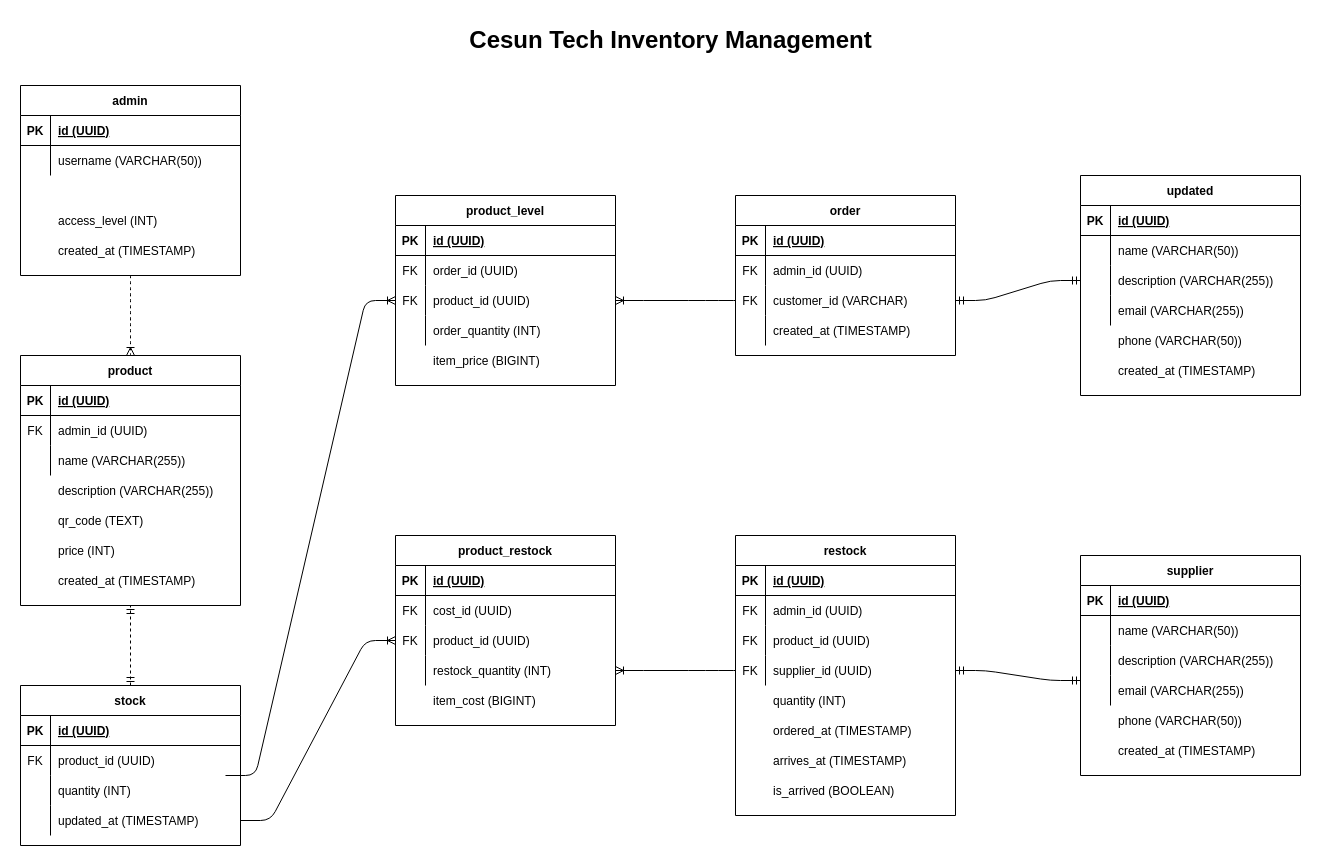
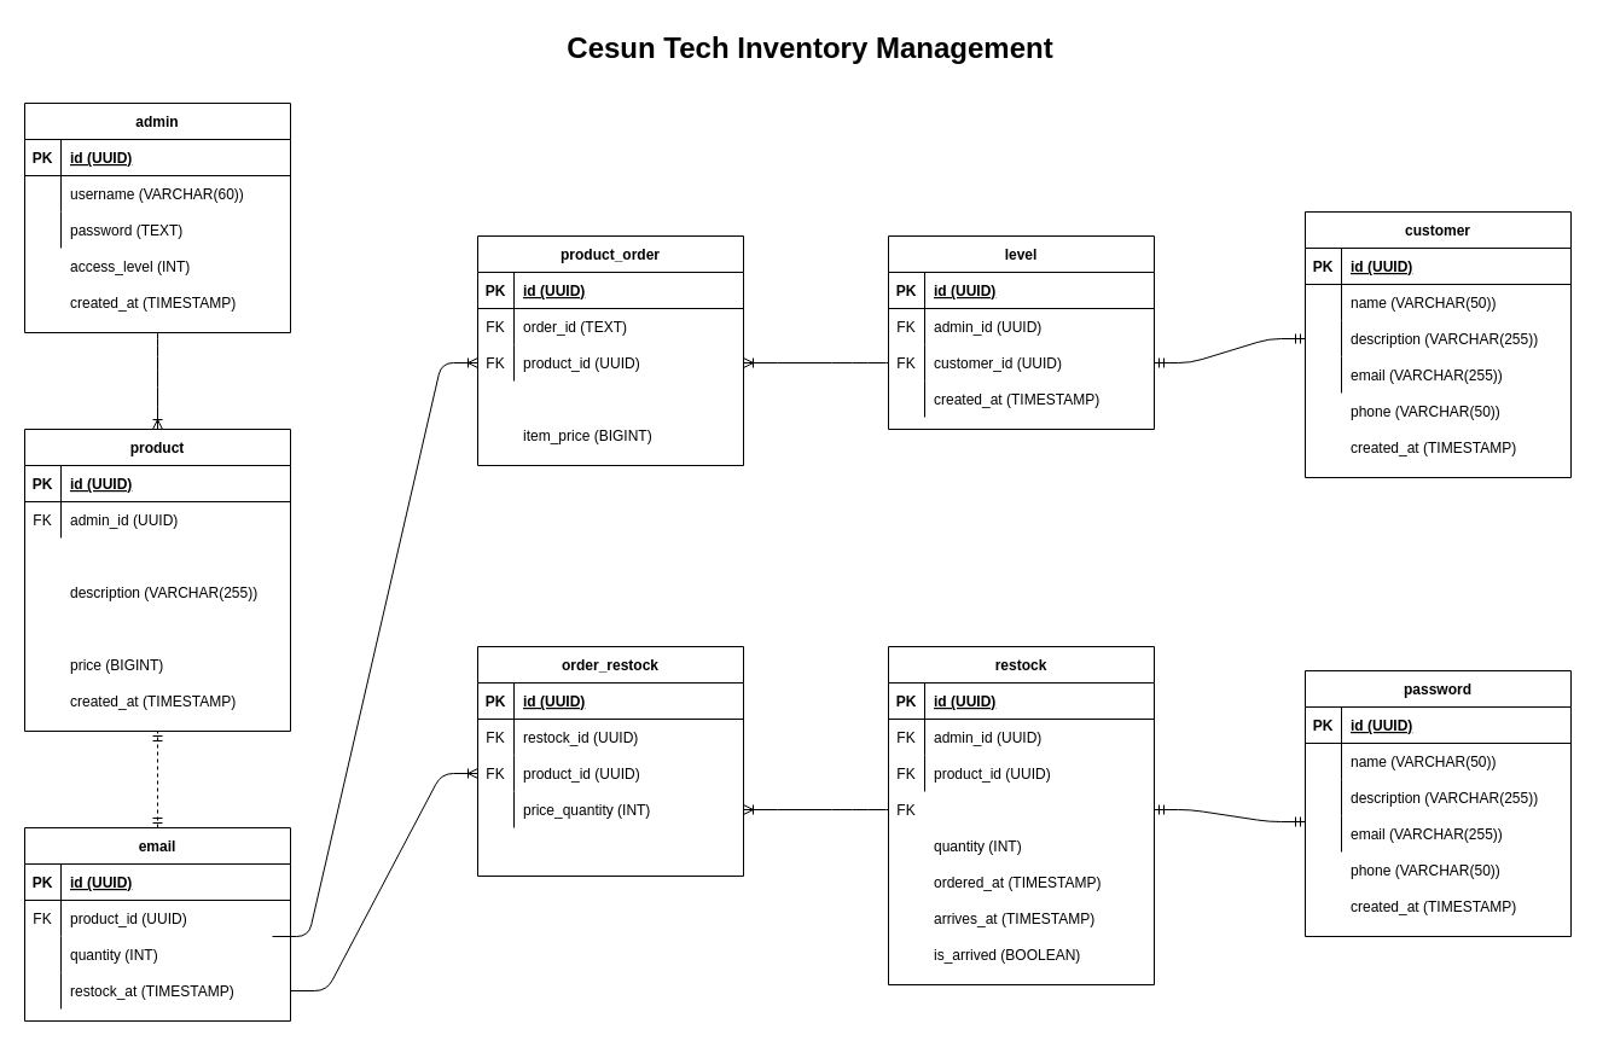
- <mxCell id="41" value="username (VARCHAR(50))" style="shape=partialRectangle;connectable=0;fillColor=none;top=0;left=0;bottom=0;right=0;align=left;spacingLeft=6;overflow=hidden;" vertex="1" parent="39"><mxGeometry x="30" width="190" height="30" as="geometry" /></mxCell>
+ <mxCell id="41" value="username (VARCHAR(60))" style="shape=partialRectangle;connectable=0;fillColor=none;top=0;left=0;bottom=0;right=0;align=left;spacingLeft=6;overflow=hidden;" vertex="1" parent="39"><mxGeometry x="30" width="190" height="30" as="geometry" /></mxCell>
+ <mxCell id="44" value="password (TEXT)" style="shape=partialRectangle;connectable=0;fillColor=none;top=0;left=0;bottom=0;right=0;align=left;spacingLeft=6;overflow=hidden;" vertex="1" parent="42"><mxGeometry x="30" width="190" height="30" as="geometry" /></mxCell>
- <mxCell id="46" value="updated" style="shape=table;startSize=30;container=1;collapsible=1;childLayout=tableLayout;fixedRows=1;rowLines=0;fontStyle=1;align=center;resizeLast=1;" vertex="1" parent="45"><mxGeometry width="220" height="220" as="geometry" /></mxCell>
+ <mxCell id="46" value="customer" style="shape=table;startSize=30;container=1;collapsible=1;childLayout=tableLayout;fixedRows=1;rowLines=0;fontStyle=1;align=center;resizeLast=1;" vertex="1" parent="45"><mxGeometry width="220" height="220" as="geometry" /></mxCell>
- <mxCell id="96" value="product_level" style="shape=table;startSize=30;container=1;collapsible=1;childLayout=tableLayout;fixedRows=1;rowLines=0;fontStyle=1;align=center;resizeLast=1;" vertex="1" parent="94"><mxGeometry width="220" height="190" as="geometry" /></mxCell>
+ <mxCell id="96" value="product_order" style="shape=table;startSize=30;container=1;collapsible=1;childLayout=tableLayout;fixedRows=1;rowLines=0;fontStyle=1;align=center;resizeLast=1;" vertex="1" parent="94"><mxGeometry width="220" height="190" as="geometry" /></mxCell>
- <mxCell id="135" value="order" style="shape=table;startSize=30;container=1;collapsible=1;childLayout=tableLayout;fixedRows=1;rowLines=0;fontStyle=1;align=center;resizeLast=1;" vertex="1" parent="1"><mxGeometry x="735" y="195" width="220" height="160" as="geometry" /></mxCell>
+ <mxCell id="135" value="level" style="shape=table;startSize=30;container=1;collapsible=1;childLayout=tableLayout;fixedRows=1;rowLines=0;fontStyle=1;align=center;resizeLast=1;" vertex="1" parent="1"><mxGeometry x="735" y="195" width="220" height="160" as="geometry" /></mxCell>
- <mxCell id="103" value="order_id (UUID)" style="shape=partialRectangle;connectable=0;fillColor=none;top=0;left=0;bottom=0;right=0;align=left;spacingLeft=6;overflow=hidden;" vertex="1" parent="101"><mxGeometry x="30" width="190" height="30" as="geometry" /></mxCell>
+ <mxCell id="103" value="order_id (TEXT)" style="shape=partialRectangle;connectable=0;fillColor=none;top=0;left=0;bottom=0;right=0;align=left;spacingLeft=6;overflow=hidden;" vertex="1" parent="101"><mxGeometry x="30" width="190" height="30" as="geometry" /></mxCell>
- <mxCell id="144" value="customer_id (VARCHAR)" style="shape=partialRectangle;connectable=0;fillColor=none;top=0;left=0;bottom=0;right=0;align=left;spacingLeft=6;overflow=hidden;" vertex="1" parent="142"><mxGeometry x="30" width="190" height="30" as="geometry" /></mxCell>
+ <mxCell id="144" value="customer_id (UUID)" style="shape=partialRectangle;connectable=0;fillColor=none;top=0;left=0;bottom=0;right=0;align=left;spacingLeft=6;overflow=hidden;" vertex="1" parent="142"><mxGeometry x="30" width="190" height="30" as="geometry" /></mxCell>
- <mxCell id="134" value="" style="edgeStyle=orthogonalEdgeStyle;fontSize=12;html=1;endArrow=ERoneToMany;exitX=0.5;exitY=1;exitDx=0;exitDy=0;entryX=0.5;entryY=0;entryDx=0;entryDy=0;curved=1;dashed=1;" edge="1" parent="1" source="35" target="17"><mxGeometry width="100" height="100" relative="1" as="geometry"><mxPoint x="240" y="335" as="sourcePoint" /><mxPoint x="340" y="235" as="targetPoint" /></mxGeometry></mxCell>
+ <mxCell id="134" value="" style="edgeStyle=orthogonalEdgeStyle;fontSize=12;html=1;endArrow=ERoneToMany;exitX=0.5;exitY=1;exitDx=0;exitDy=0;entryX=0.5;entryY=0;entryDx=0;entryDy=0;curved=1;" edge="1" parent="1" source="35" target="17"><mxGeometry width="100" height="100" relative="1" as="geometry"><mxPoint x="240" y="335" as="sourcePoint" /><mxPoint x="340" y="235" as="targetPoint" /></mxGeometry></mxCell>
- <mxCell id="109" value="order_quantity (INT)" style="shape=partialRectangle;connectable=0;fillColor=none;top=0;left=0;bottom=0;right=0;align=left;spacingLeft=6;overflow=hidden;" vertex="1" parent="107"><mxGeometry x="30" width="190" height="30" as="geometry" /></mxCell>
- <mxCell id="26" value="name (VARCHAR(255))" style="shape=partialRectangle;connectable=0;fillColor=none;top=0;left=0;bottom=0;right=0;align=left;spacingLeft=6;overflow=hidden;" vertex="1" parent="24"><mxGeometry x="30" width="190" height="30" as="geometry" /></mxCell>
- <mxCell id="30" value="qr_code (TEXT)" style="shape=partialRectangle;connectable=0;fillColor=none;top=0;left=0;bottom=0;right=0;align=left;spacingLeft=6;overflow=hidden;" vertex="1" parent="27"><mxGeometry y="30" width="150" height="30" as="geometry" /></mxCell>
- <mxCell id="28" value="price (INT)" style="shape=partialRectangle;connectable=0;fillColor=none;top=0;left=0;bottom=0;right=0;align=left;spacingLeft=6;overflow=hidden;" vertex="1" parent="27"><mxGeometry y="60" width="150" height="30" as="geometry" /></mxCell>
+ <mxCell id="28" value="price (BIGINT)" style="shape=partialRectangle;connectable=0;fillColor=none;top=0;left=0;bottom=0;right=0;align=left;spacingLeft=6;overflow=hidden;" vertex="1" parent="27"><mxGeometry y="60" width="150" height="30" as="geometry" /></mxCell>
- <mxCell id="62" value="product_restock" style="shape=table;startSize=30;container=1;collapsible=1;childLayout=tableLayout;fixedRows=1;rowLines=0;fontStyle=1;align=center;resizeLast=1;" vertex="1" parent="61"><mxGeometry width="220" height="190" as="geometry" /></mxCell>
+ <mxCell id="62" value="order_restock" style="shape=table;startSize=30;container=1;collapsible=1;childLayout=tableLayout;fixedRows=1;rowLines=0;fontStyle=1;align=center;resizeLast=1;" vertex="1" parent="61"><mxGeometry width="220" height="190" as="geometry" /></mxCell>
- <mxCell id="113" value="supplier" style="shape=table;startSize=30;container=1;collapsible=1;childLayout=tableLayout;fixedRows=1;rowLines=0;fontStyle=1;align=center;resizeLast=1;" vertex="1" parent="110"><mxGeometry width="220" height="220" as="geometry" /></mxCell>
+ <mxCell id="113" value="password" style="shape=table;startSize=30;container=1;collapsible=1;childLayout=tableLayout;fixedRows=1;rowLines=0;fontStyle=1;align=center;resizeLast=1;" vertex="1" parent="110"><mxGeometry width="220" height="220" as="geometry" /></mxCell>
- <mxCell id="68" value="cost_id (UUID)" style="shape=partialRectangle;connectable=0;fillColor=none;top=0;left=0;bottom=0;right=0;align=left;spacingLeft=6;overflow=hidden;" vertex="1" parent="66"><mxGeometry x="30" width="190" height="30" as="geometry" /></mxCell>
+ <mxCell id="68" value="restock_id (UUID)" style="shape=partialRectangle;connectable=0;fillColor=none;top=0;left=0;bottom=0;right=0;align=left;spacingLeft=6;overflow=hidden;" vertex="1" parent="66"><mxGeometry x="30" width="190" height="30" as="geometry" /></mxCell>
- <mxCell id="74" value="restock_quantity (INT)" style="shape=partialRectangle;connectable=0;fillColor=none;top=0;left=0;bottom=0;right=0;align=left;spacingLeft=6;overflow=hidden;" vertex="1" parent="72"><mxGeometry x="30" width="190" height="30" as="geometry" /></mxCell>
+ <mxCell id="74" value="price_quantity (INT)" style="shape=partialRectangle;connectable=0;fillColor=none;top=0;left=0;bottom=0;right=0;align=left;spacingLeft=6;overflow=hidden;" vertex="1" parent="72"><mxGeometry x="30" width="190" height="30" as="geometry" /></mxCell>
- <mxCell id="93" value="supplier_id (UUID)" style="shape=partialRectangle;connectable=0;fillColor=none;top=0;left=0;bottom=0;right=0;align=left;spacingLeft=6;overflow=hidden;" vertex="1" parent="91"><mxGeometry x="30" width="190" height="30" as="geometry" /></mxCell>
- <mxCell id="3" value="stock" style="shape=table;startSize=30;container=1;collapsible=1;childLayout=tableLayout;fixedRows=1;rowLines=0;fontStyle=1;align=center;resizeLast=1;" vertex="1" parent="2"><mxGeometry width="220" height="160" as="geometry" /></mxCell>
+ <mxCell id="3" value="email" style="shape=table;startSize=30;container=1;collapsible=1;childLayout=tableLayout;fixedRows=1;rowLines=0;fontStyle=1;align=center;resizeLast=1;" vertex="1" parent="2"><mxGeometry width="220" height="160" as="geometry" /></mxCell>
- <mxCell id="75" value="item_cost (BIGINT)" style="shape=partialRectangle;connectable=0;fillColor=none;top=0;left=0;bottom=0;right=0;align=left;spacingLeft=6;overflow=hidden;" vertex="1" parent="61"><mxGeometry x="30" y="150" width="150" height="30" as="geometry" /></mxCell>
- <mxCell id="15" value="updated_at (TIMESTAMP)" style="shape=partialRectangle;connectable=0;fillColor=none;top=0;left=0;bottom=0;right=0;align=left;spacingLeft=6;overflow=hidden;" vertex="1" parent="13"><mxGeometry x="30" width="190" height="30" as="geometry" /></mxCell>
+ <mxCell id="15" value="restock_at (TIMESTAMP)" style="shape=partialRectangle;connectable=0;fillColor=none;top=0;left=0;bottom=0;right=0;align=left;spacingLeft=6;overflow=hidden;" vertex="1" parent="13"><mxGeometry x="30" width="190" height="30" as="geometry" /></mxCell>
